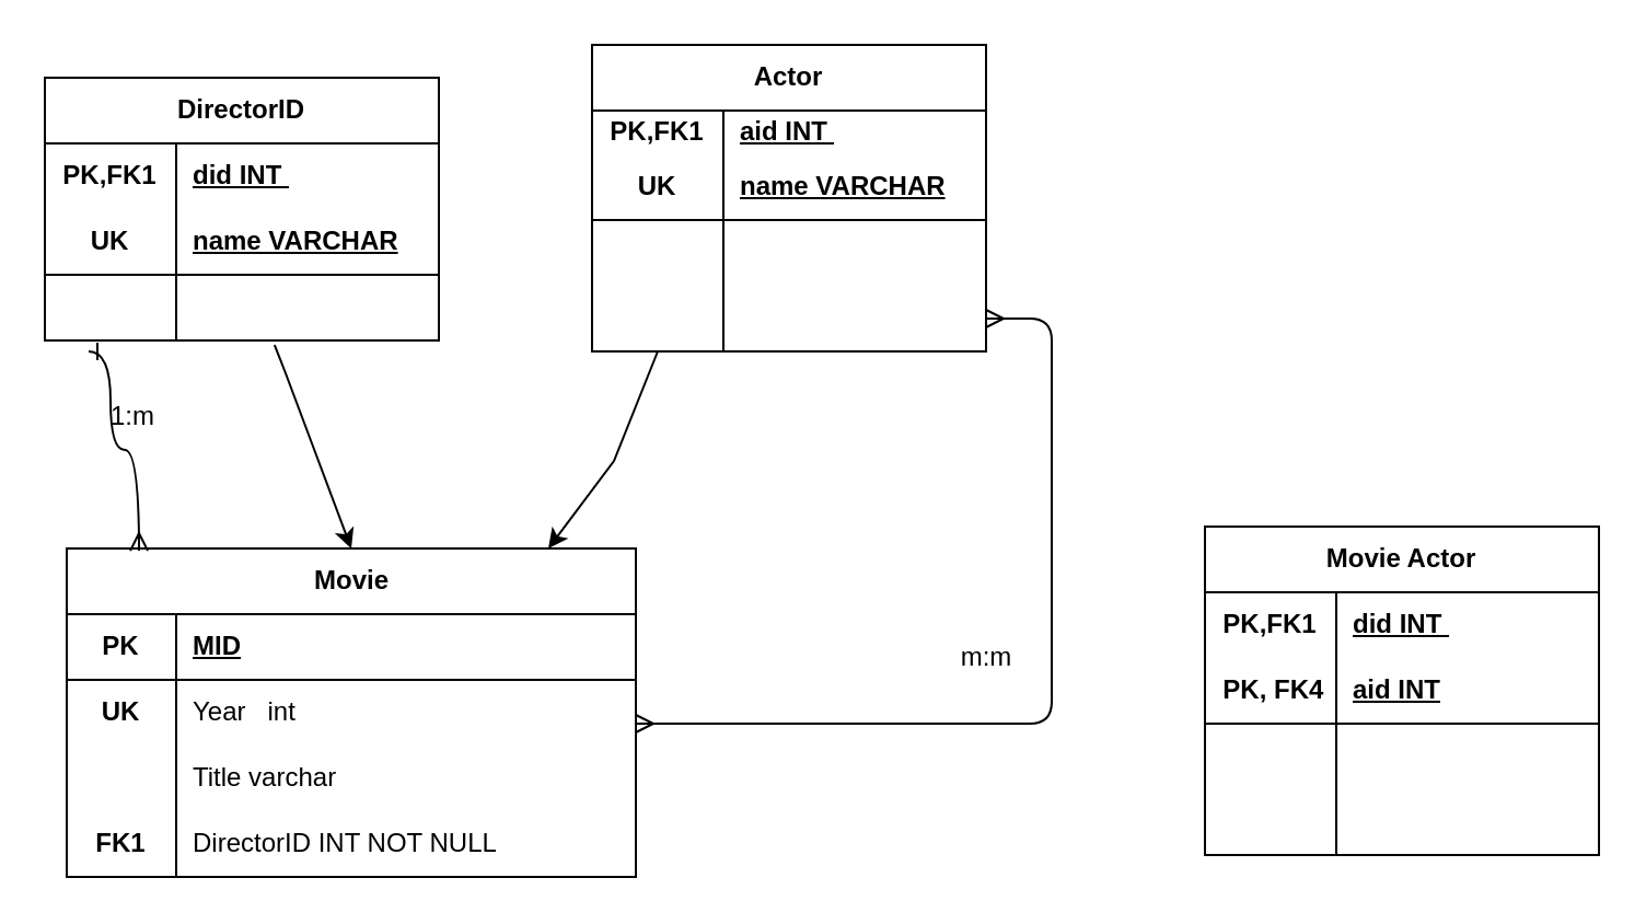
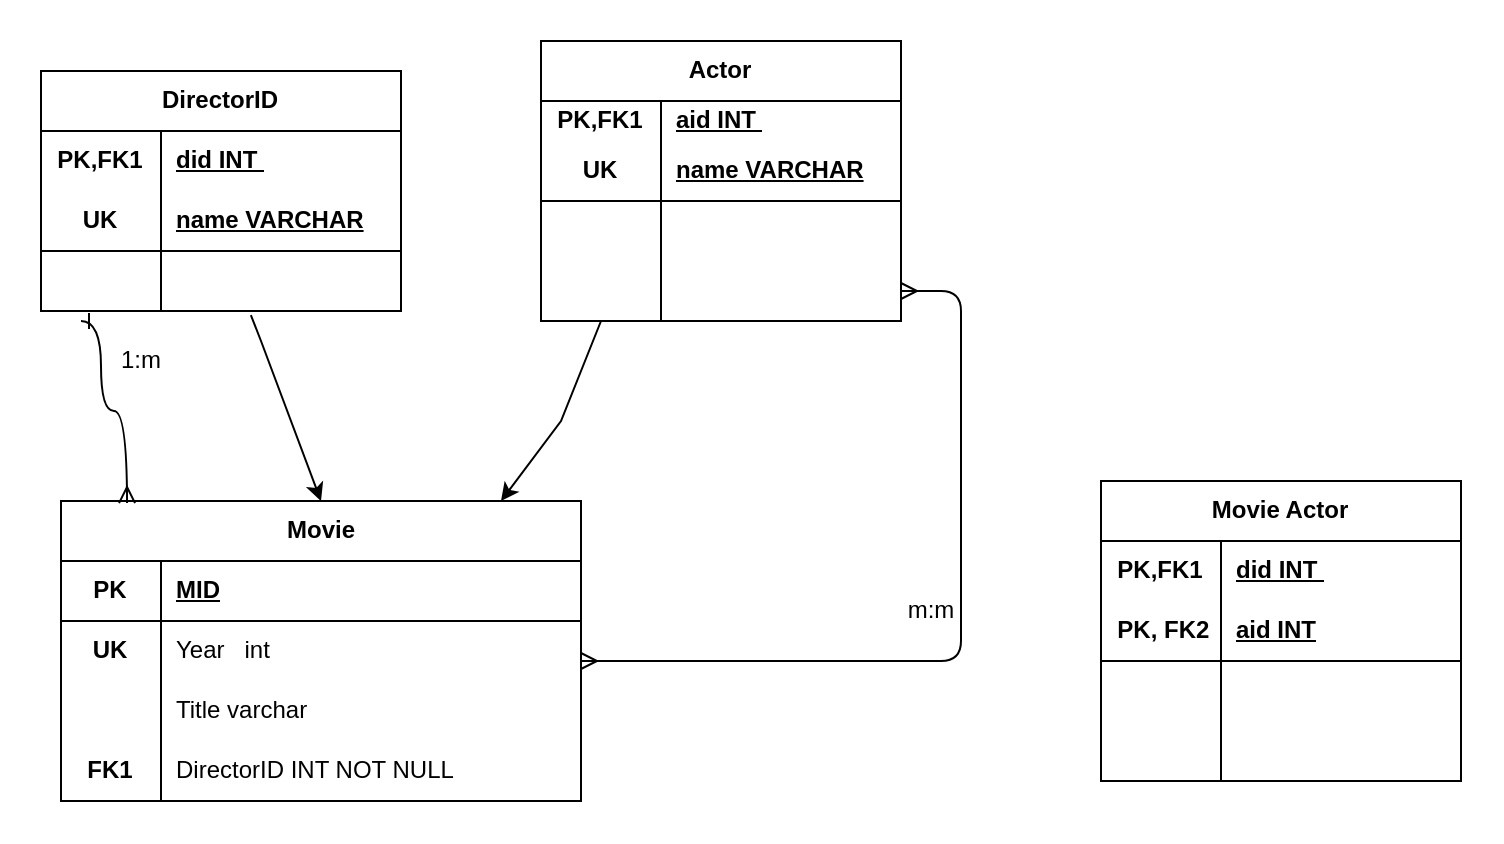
- <mxCell id="56" value="1:m" style="text;html=1;align=center;verticalAlign=middle;resizable=0;points=[];autosize=1;strokeColor=none;fillColor=none;" vertex="1" parent="1"><mxGeometry x="40" y="175" width="40" height="30" as="geometry" /></mxCell>
+ <mxCell id="56" value="1:m" style="text;html=1;align=center;verticalAlign=middle;resizable=0;points=[];autosize=1;strokeColor=none;fillColor=none;" vertex="1" parent="1"><mxGeometry x="50" y="165" width="40" height="30" as="geometry" /></mxCell>
- <mxCell id="52" value="m:m" style="text;html=1;align=center;verticalAlign=middle;resizable=0;points=[];autosize=1;strokeColor=none;fillColor=none;" vertex="1" parent="1"><mxGeometry x="425" y="285" width="50" height="30" as="geometry" /></mxCell>
+ <mxCell id="52" value="m:m" style="text;html=1;align=center;verticalAlign=middle;resizable=0;points=[];autosize=1;strokeColor=none;fillColor=none;" vertex="1" parent="1"><mxGeometry x="440" y="290" width="50" height="30" as="geometry" /></mxCell>
- <mxCell id="43" value="&amp;nbsp;PK, FK4" style="shape=partialRectangle;connectable=0;fillColor=none;top=0;left=0;bottom=0;right=0;fontStyle=1;overflow=hidden;html=1;whiteSpace=wrap;" vertex="1" parent="42"><mxGeometry width="60" height="30" as="geometry"><mxRectangle width="60" height="30" as="alternateBounds" /></mxGeometry></mxCell>
+ <mxCell id="43" value="&amp;nbsp;PK, FK2" style="shape=partialRectangle;connectable=0;fillColor=none;top=0;left=0;bottom=0;right=0;fontStyle=1;overflow=hidden;html=1;whiteSpace=wrap;" vertex="1" parent="42"><mxGeometry width="60" height="30" as="geometry"><mxRectangle width="60" height="30" as="alternateBounds" /></mxGeometry></mxCell>
